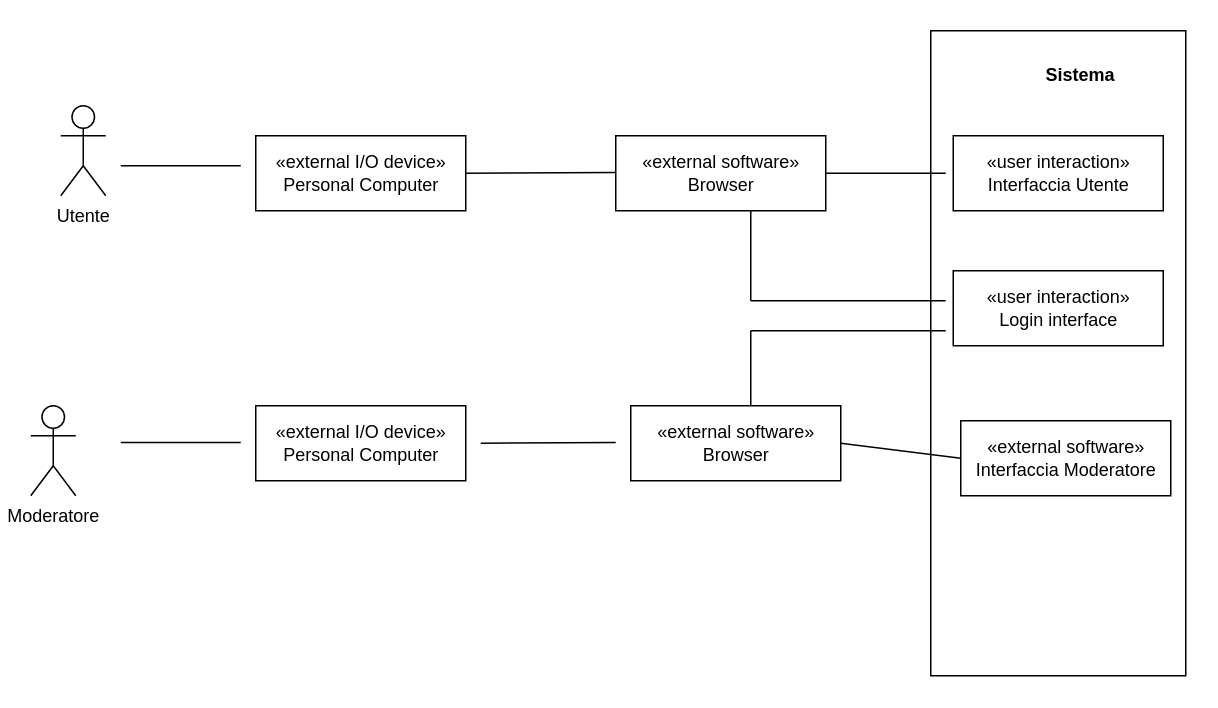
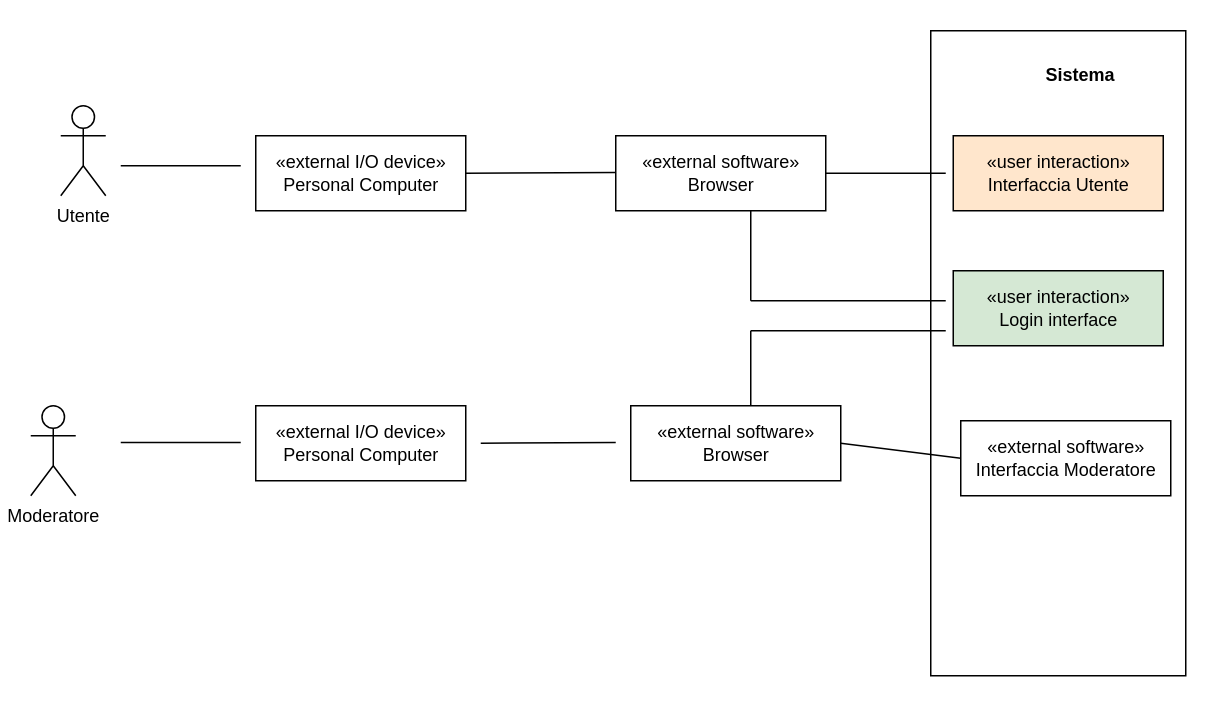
- <mxCell id="13" value="«user interaction»&lt;br&gt;Interfaccia Utente" style="html=1;" parent="1" vertex="1"><mxGeometry x="635" y="90" width="140" height="50" as="geometry" /></mxCell>
+ <mxCell id="13" value="«user interaction»&lt;br&gt;Interfaccia Utente" style="html=1;fillColor=#ffe6cc;" parent="1" vertex="1"><mxGeometry x="635" y="90" width="140" height="50" as="geometry" /></mxCell>
- <mxCell id="15" value="«user interaction»&lt;br&gt;Login interface" style="html=1;" parent="1" vertex="1"><mxGeometry x="635" y="180" width="140" height="50" as="geometry" /></mxCell>
+ <mxCell id="15" value="«user interaction»&lt;br&gt;Login interface" style="html=1;fillColor=#d5e8d4;" parent="1" vertex="1"><mxGeometry x="635" y="180" width="140" height="50" as="geometry" /></mxCell>
